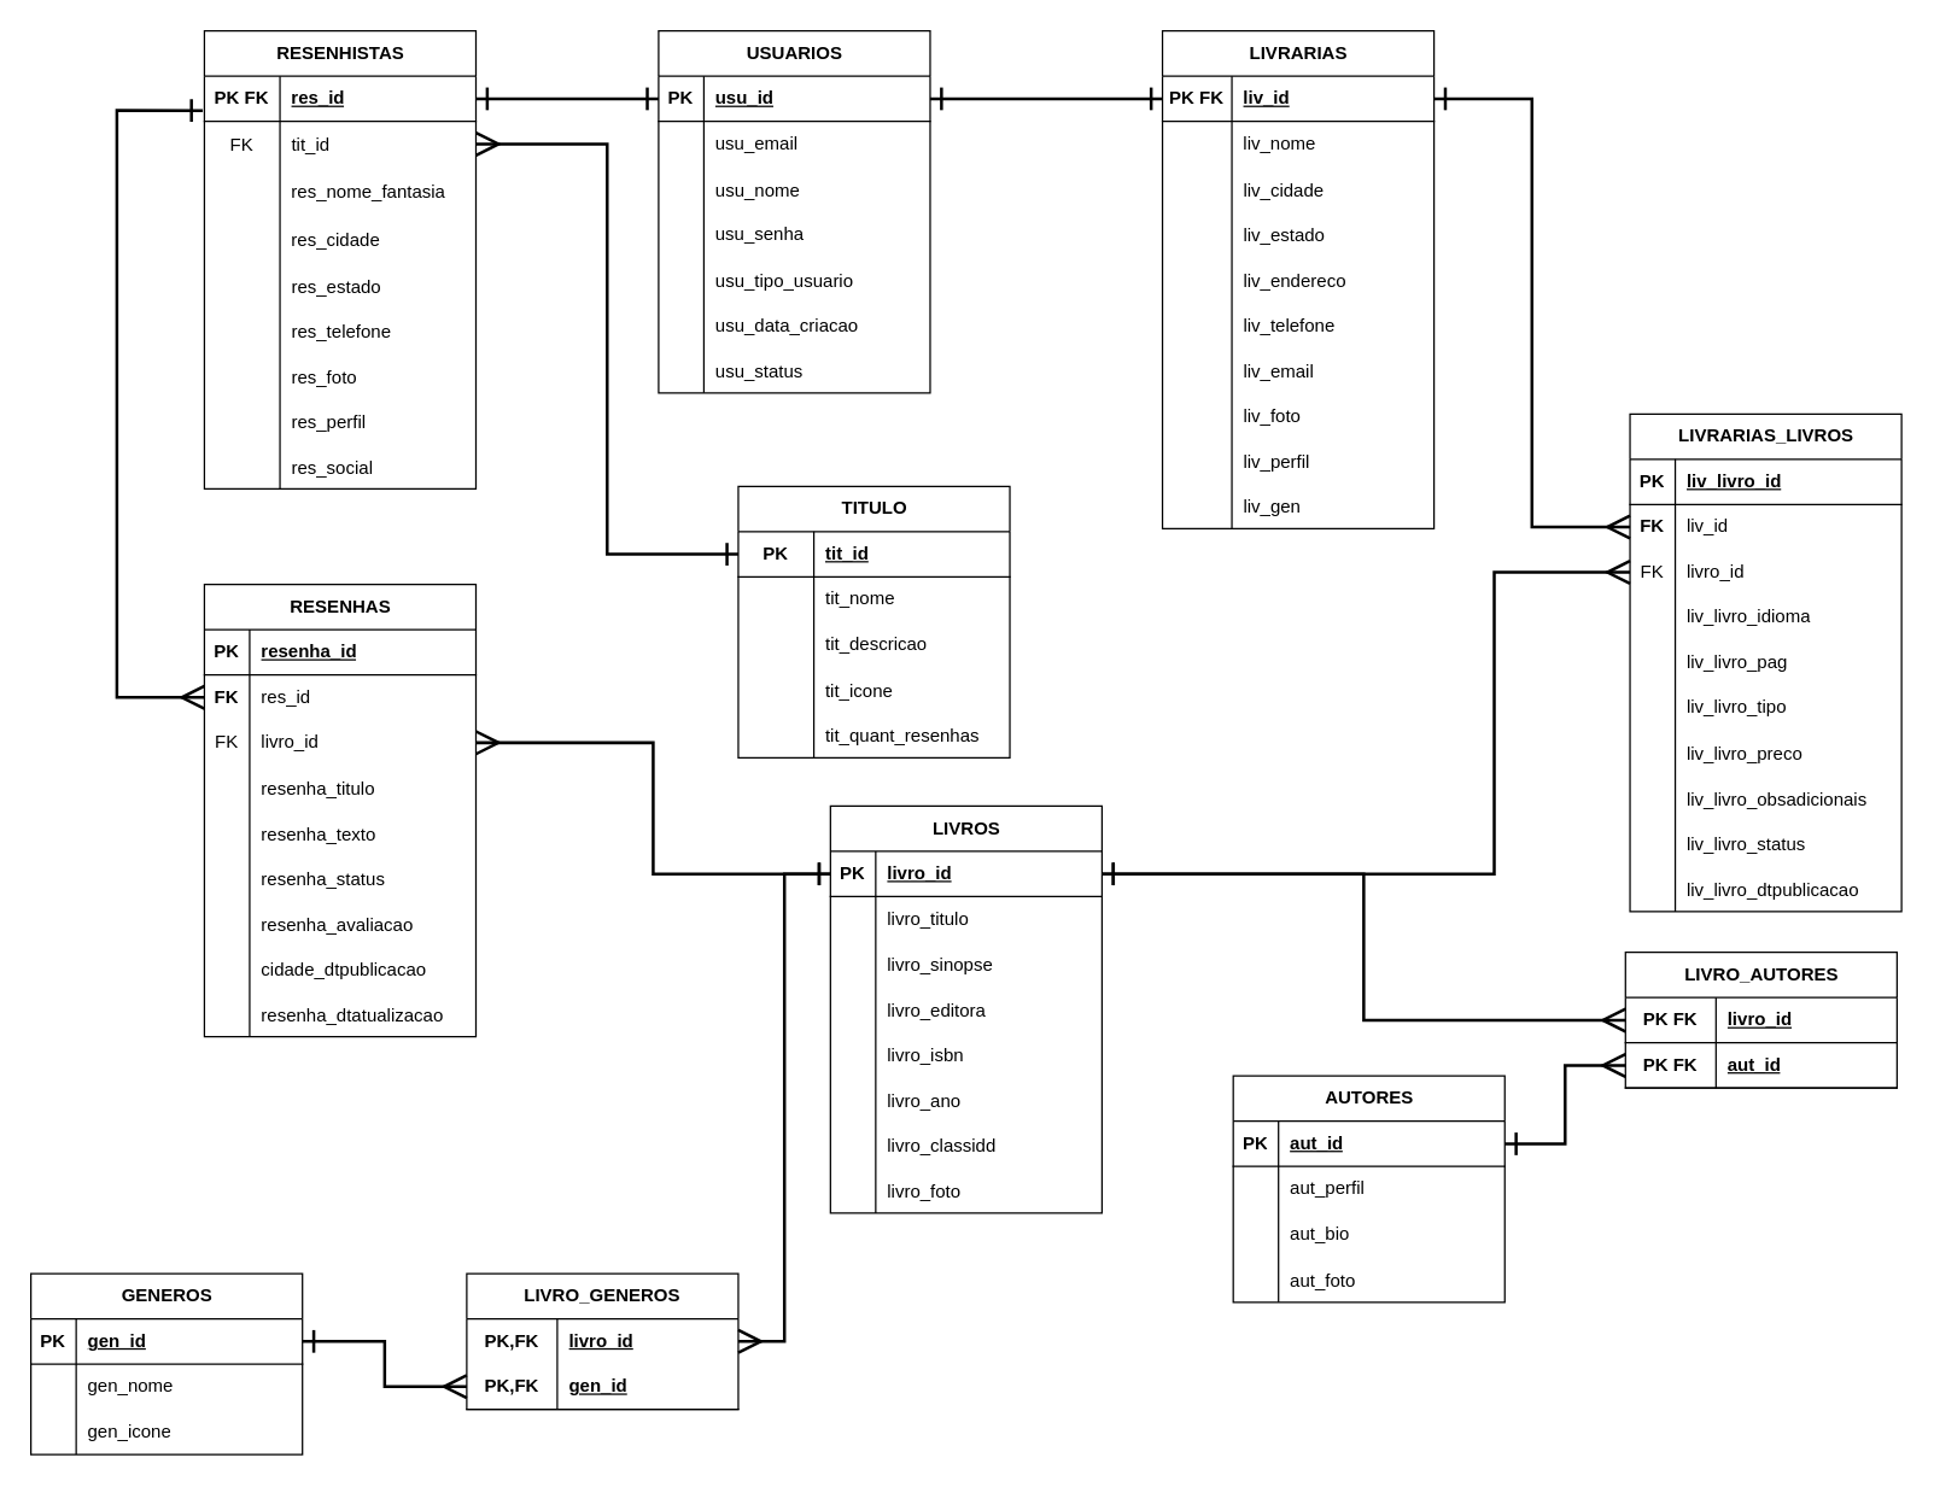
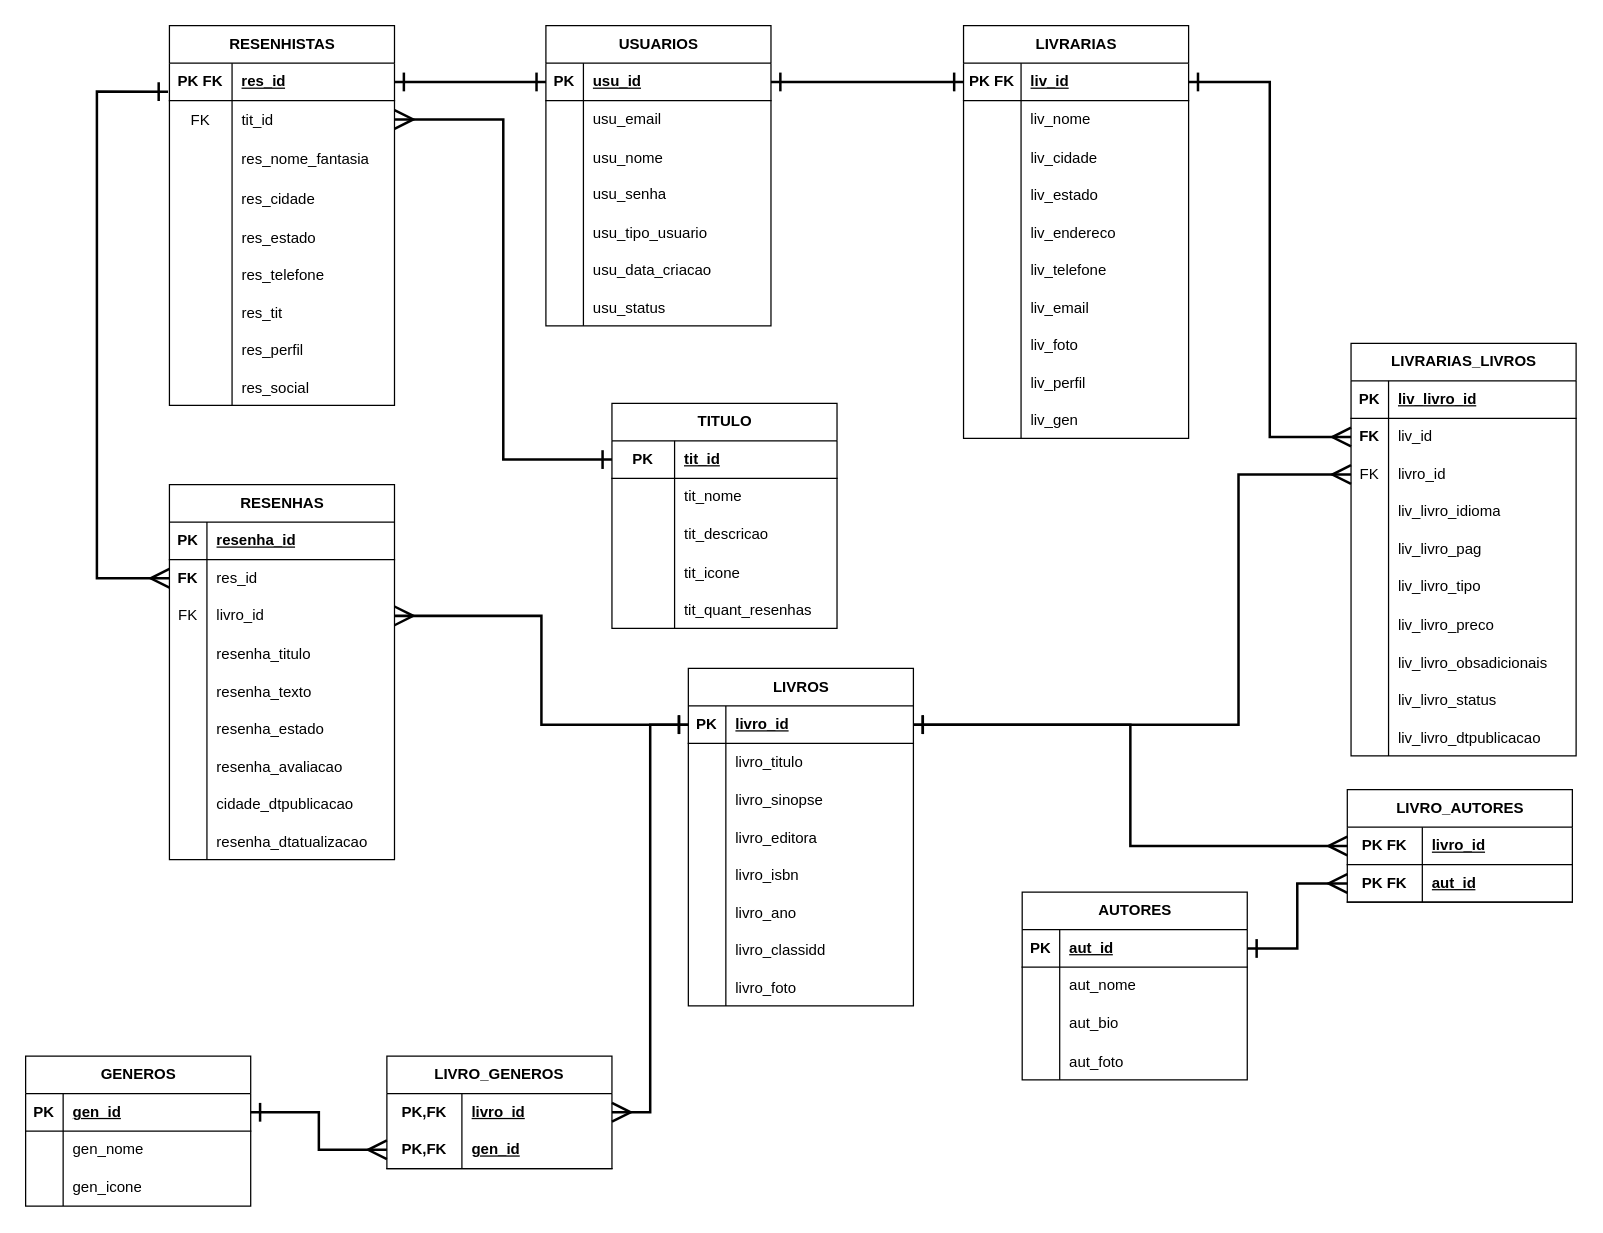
- <mxCell id="76" value="res_foto" style="shape=partialRectangle;connectable=0;fillColor=none;top=0;left=0;bottom=0;right=0;align=left;spacingLeft=6;overflow=hidden;" vertex="1" parent="74"><mxGeometry x="50.09" width="129.91" height="30" as="geometry"><mxRectangle width="129.91" height="30" as="alternateBounds" /></mxGeometry></mxCell>
+ <mxCell id="76" value="res_tit" style="shape=partialRectangle;connectable=0;fillColor=none;top=0;left=0;bottom=0;right=0;align=left;spacingLeft=6;overflow=hidden;" vertex="1" parent="74"><mxGeometry x="50.09" width="129.91" height="30" as="geometry"><mxRectangle width="129.91" height="30" as="alternateBounds" /></mxGeometry></mxCell>
- <mxCell id="101" value="resenha_status" style="shape=partialRectangle;connectable=0;fillColor=none;top=0;left=0;bottom=0;right=0;align=left;spacingLeft=6;overflow=hidden;" vertex="1" parent="99"><mxGeometry x="30" width="150" height="30" as="geometry"><mxRectangle width="150" height="30" as="alternateBounds" /></mxGeometry></mxCell>
+ <mxCell id="101" value="resenha_estado" style="shape=partialRectangle;connectable=0;fillColor=none;top=0;left=0;bottom=0;right=0;align=left;spacingLeft=6;overflow=hidden;" vertex="1" parent="99"><mxGeometry x="30" width="150" height="30" as="geometry"><mxRectangle width="150" height="30" as="alternateBounds" /></mxGeometry></mxCell>
- <mxCell id="117" value="aut_perfil" style="shape=partialRectangle;connectable=0;fillColor=none;top=0;left=0;bottom=0;right=0;align=left;spacingLeft=6;overflow=hidden;whiteSpace=wrap;html=1;" vertex="1" parent="115"><mxGeometry x="30" width="150" height="30" as="geometry"><mxRectangle width="150" height="30" as="alternateBounds" /></mxGeometry></mxCell>
+ <mxCell id="117" value="aut_nome" style="shape=partialRectangle;connectable=0;fillColor=none;top=0;left=0;bottom=0;right=0;align=left;spacingLeft=6;overflow=hidden;whiteSpace=wrap;html=1;" vertex="1" parent="115"><mxGeometry x="30" width="150" height="30" as="geometry"><mxRectangle width="150" height="30" as="alternateBounds" /></mxGeometry></mxCell>
